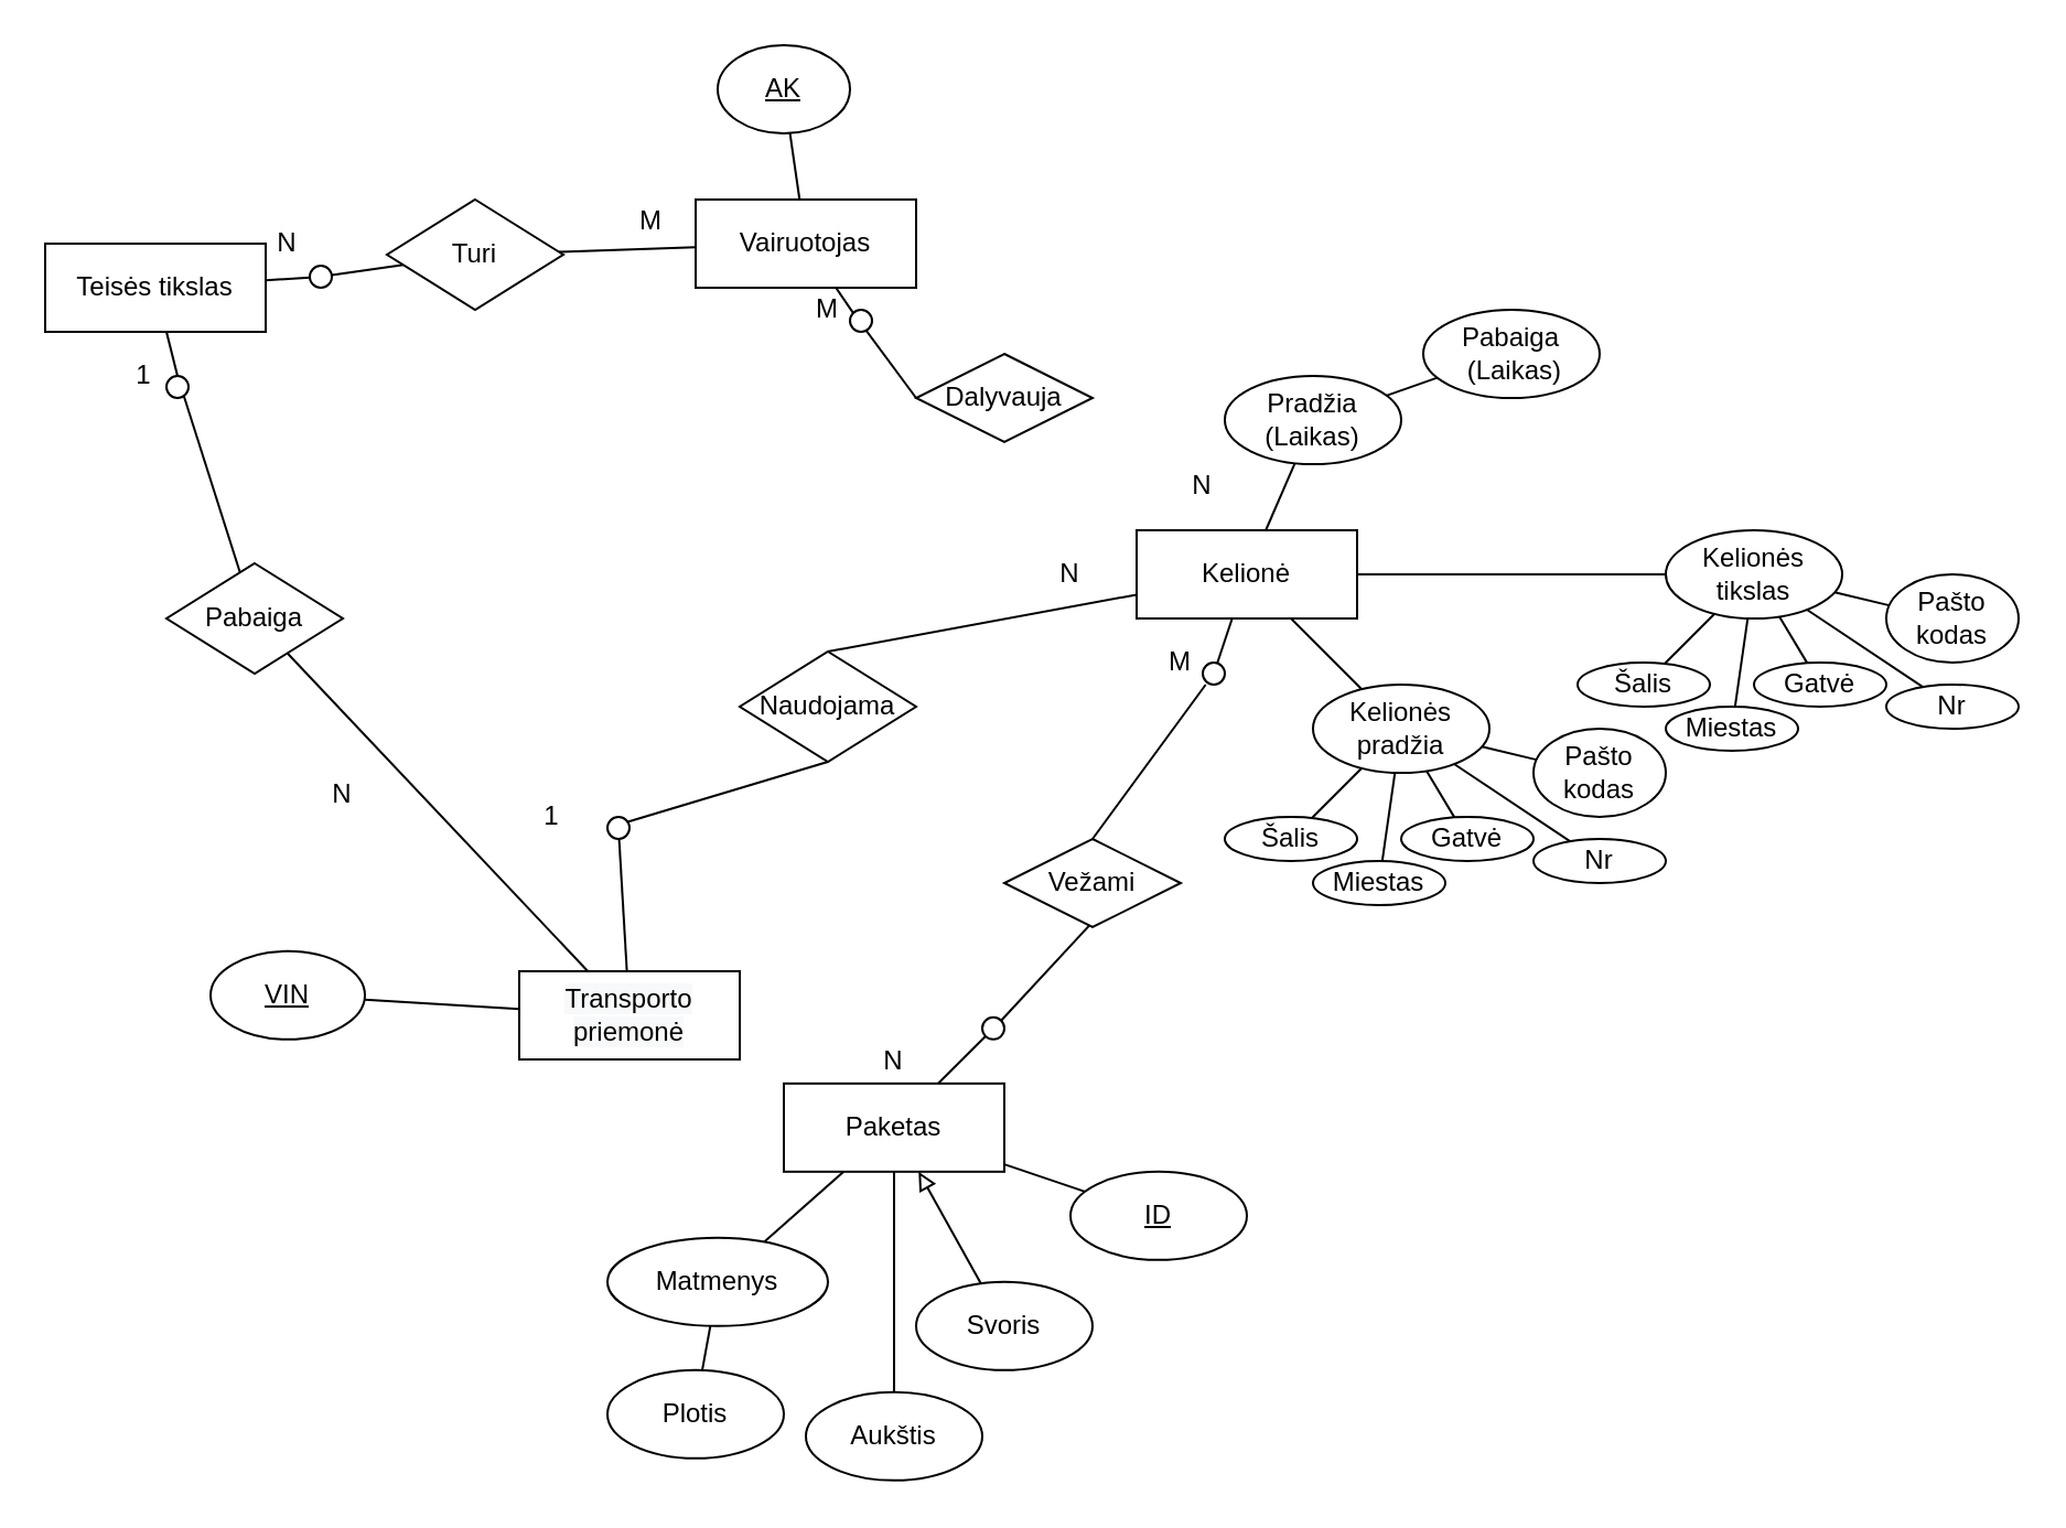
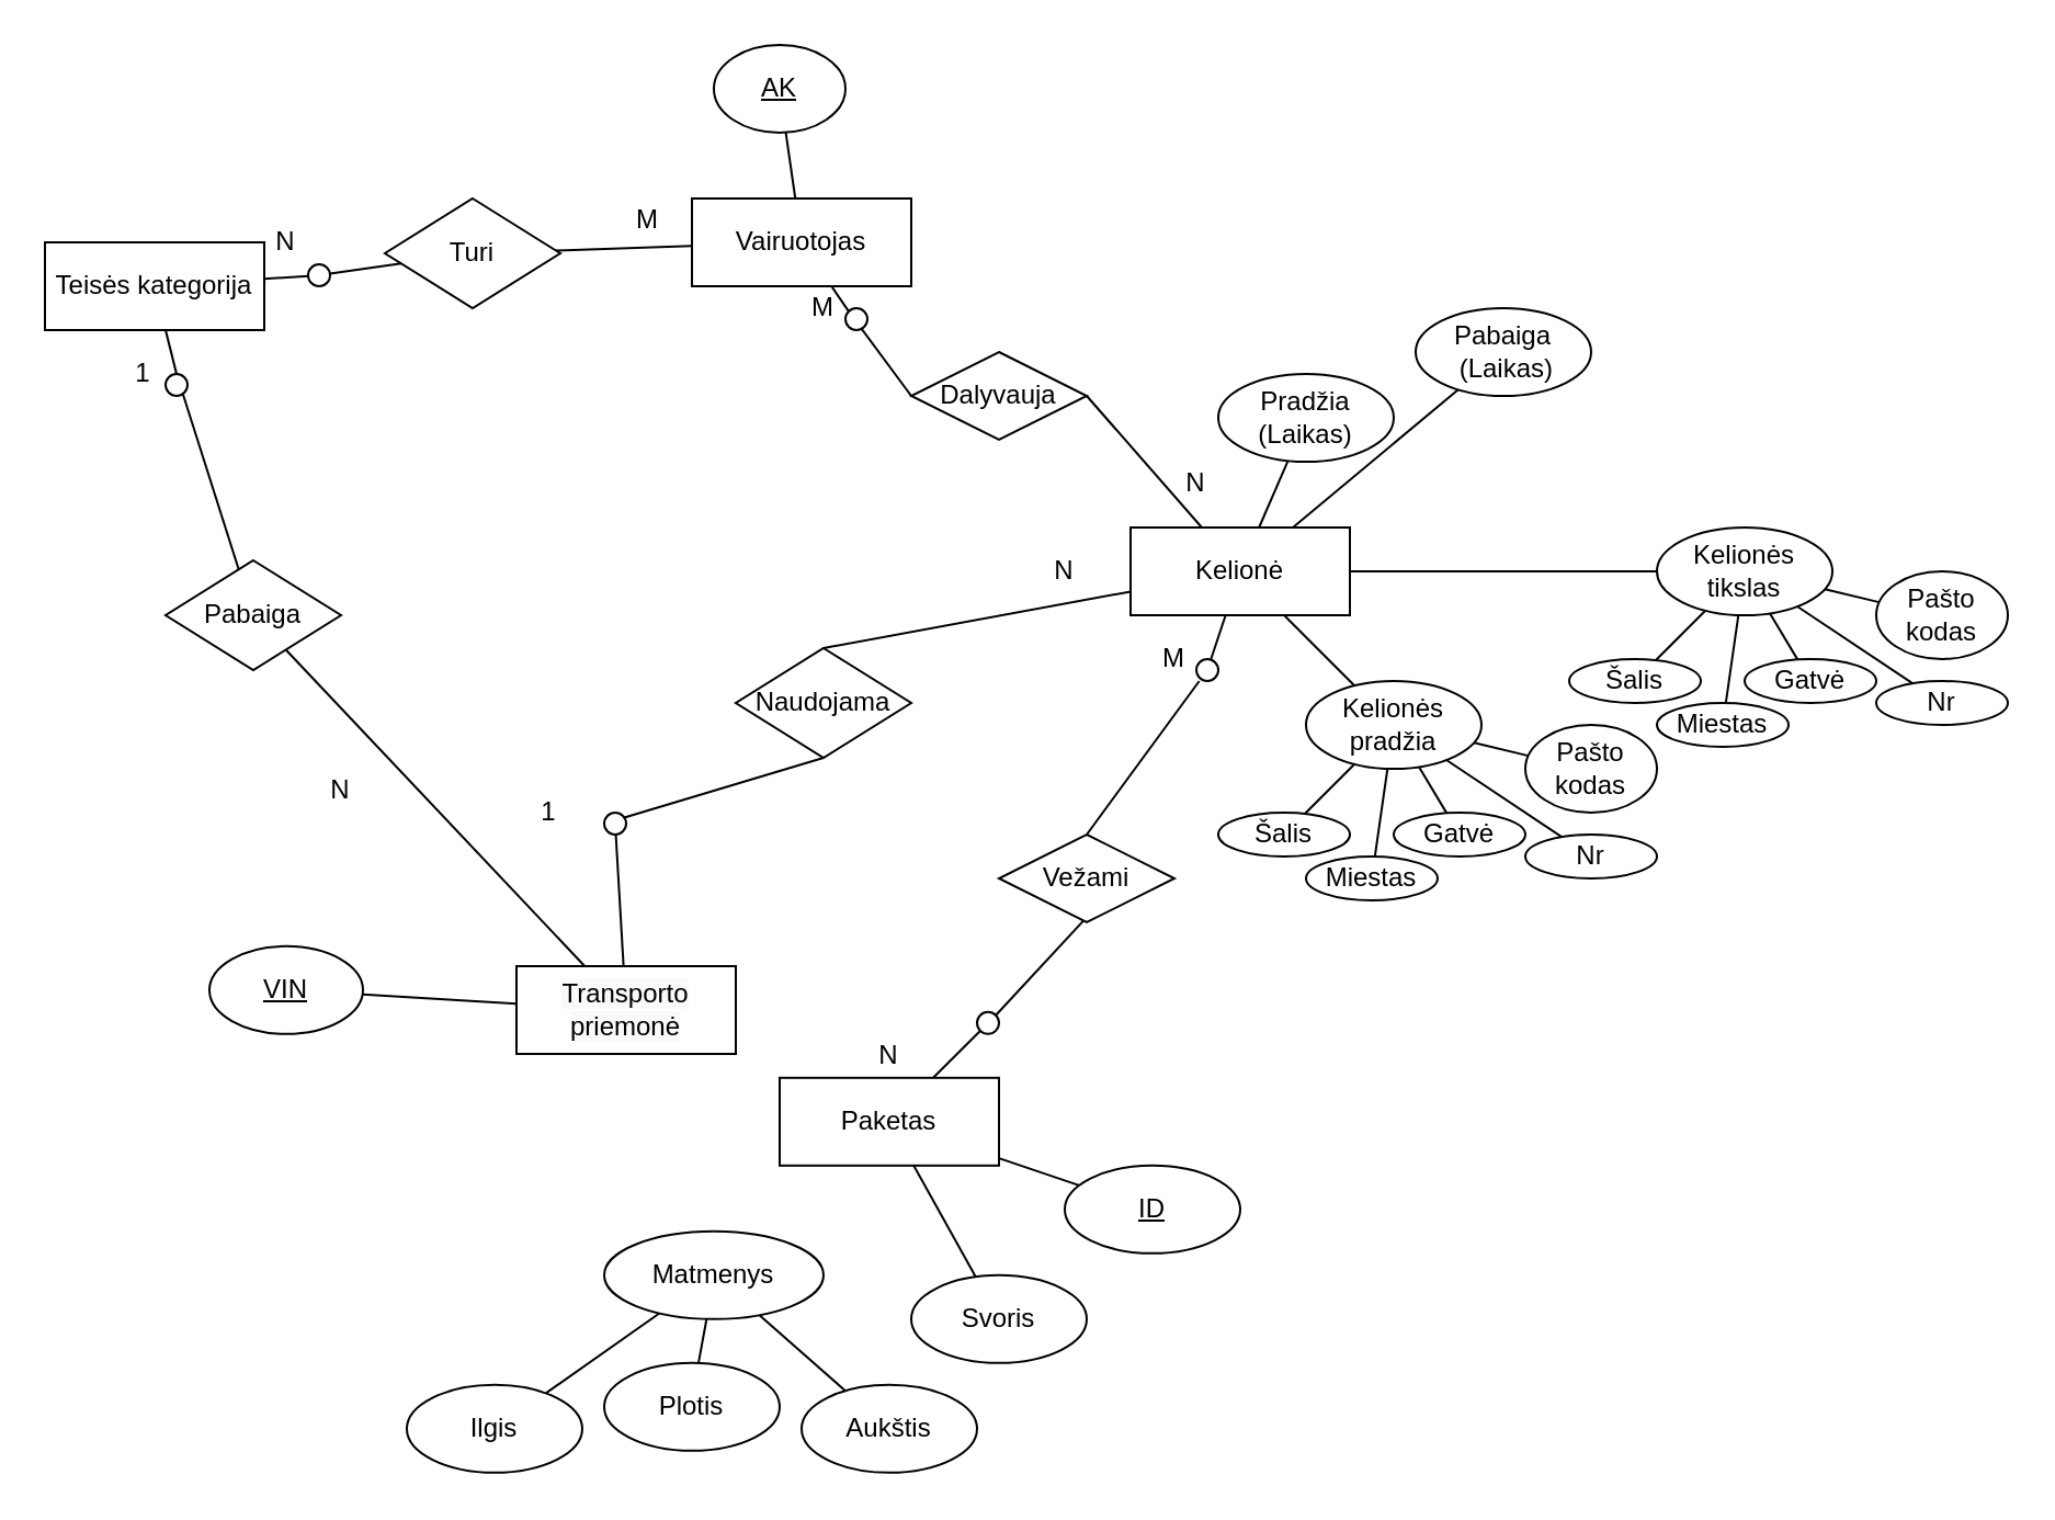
- <mxCell id="77" value="Teisės tikslas" style="rounded=0;whiteSpace=wrap;html=1;" vertex="1" parent="1"><mxGeometry x="20" y="110" width="100" height="40" as="geometry" /></mxCell>
+ <mxCell id="77" value="Teisės kategorija" style="rounded=0;whiteSpace=wrap;html=1;" vertex="1" parent="1"><mxGeometry x="20" y="110" width="100" height="40" as="geometry" /></mxCell>
- <mxCell id="35" style="edgeStyle=none;rounded=0;orthogonalLoop=1;jettySize=auto;html=1;strokeWidth=1;fontFamily=Helvetica;fontSize=12;fontColor=default;endArrow=none;endFill=0;startSize=26;" edge="1" parent="1" source="36" target="34"><mxGeometry relative="1" as="geometry" /></mxCell>
+ <mxCell id="35" style="edgeStyle=none;rounded=0;orthogonalLoop=1;jettySize=auto;html=1;strokeWidth=1;fontFamily=Helvetica;fontSize=12;fontColor=default;endArrow=none;endFill=0;startSize=26;" edge="1" parent="1" source="36" target="4"><mxGeometry relative="1" as="geometry" /></mxCell>
+ <mxCell id="17" value="" style="edgeStyle=none;rounded=0;orthogonalLoop=1;jettySize=auto;html=1;strokeWidth=1;fontFamily=Helvetica;fontSize=4;endArrow=none;endFill=0;entryX=1;entryY=0.5;entryDx=0;entryDy=0;" edge="1" parent="1" source="4" target="16"><mxGeometry relative="1" as="geometry"><mxPoint x="495" y="240" as="sourcePoint" /><mxPoint x="455" y="180" as="targetPoint" /></mxGeometry></mxCell>
- <mxCell id="29" style="edgeStyle=none;rounded=0;orthogonalLoop=1;jettySize=auto;html=1;strokeWidth=1;fontFamily=Helvetica;fontSize=12;endArrow=block;endFill=0;" edge="1" parent="1" source="30" target="10"><mxGeometry relative="1" as="geometry" /></mxCell>
+ <mxCell id="29" style="edgeStyle=none;rounded=0;orthogonalLoop=1;jettySize=auto;html=1;strokeWidth=1;fontFamily=Helvetica;fontSize=12;endArrow=none;endFill=0;" edge="1" parent="1" source="30" target="10"><mxGeometry relative="1" as="geometry" /></mxCell>
- <mxCell id="21" style="edgeStyle=none;rounded=0;orthogonalLoop=1;jettySize=auto;html=1;strokeWidth=1;fontFamily=Helvetica;fontSize=12;endArrow=none;endFill=0;" edge="1" parent="1" source="22" target="10"><mxGeometry relative="1" as="geometry" /></mxCell>
- <mxCell id="27" style="edgeStyle=none;rounded=0;orthogonalLoop=1;jettySize=auto;html=1;strokeWidth=1;fontFamily=Helvetica;fontSize=12;endArrow=none;endFill=0;" edge="1" parent="1" source="28" target="10"><mxGeometry relative="1" as="geometry" /></mxCell>
+ <mxCell id="27" style="edgeStyle=none;rounded=0;orthogonalLoop=1;jettySize=auto;html=1;strokeWidth=1;fontFamily=Helvetica;fontSize=12;endArrow=none;endFill=0;" edge="1" parent="1" source="28" target="22"><mxGeometry relative="1" as="geometry" /></mxCell>
+ <mxCell id="23" style="edgeStyle=none;rounded=0;orthogonalLoop=1;jettySize=auto;html=1;strokeWidth=1;fontFamily=Helvetica;fontSize=12;endArrow=none;endFill=0;" edge="1" parent="1" source="24" target="22"><mxGeometry relative="1" as="geometry" /></mxCell>
+ <mxCell id="24" value="Ilgis" style="ellipse;whiteSpace=wrap;html=1;sketch=0;fontFamily=Helvetica;fontSize=12;" vertex="1" parent="1"><mxGeometry x="185" y="630.91" width="80" height="40" as="geometry" /></mxCell>
